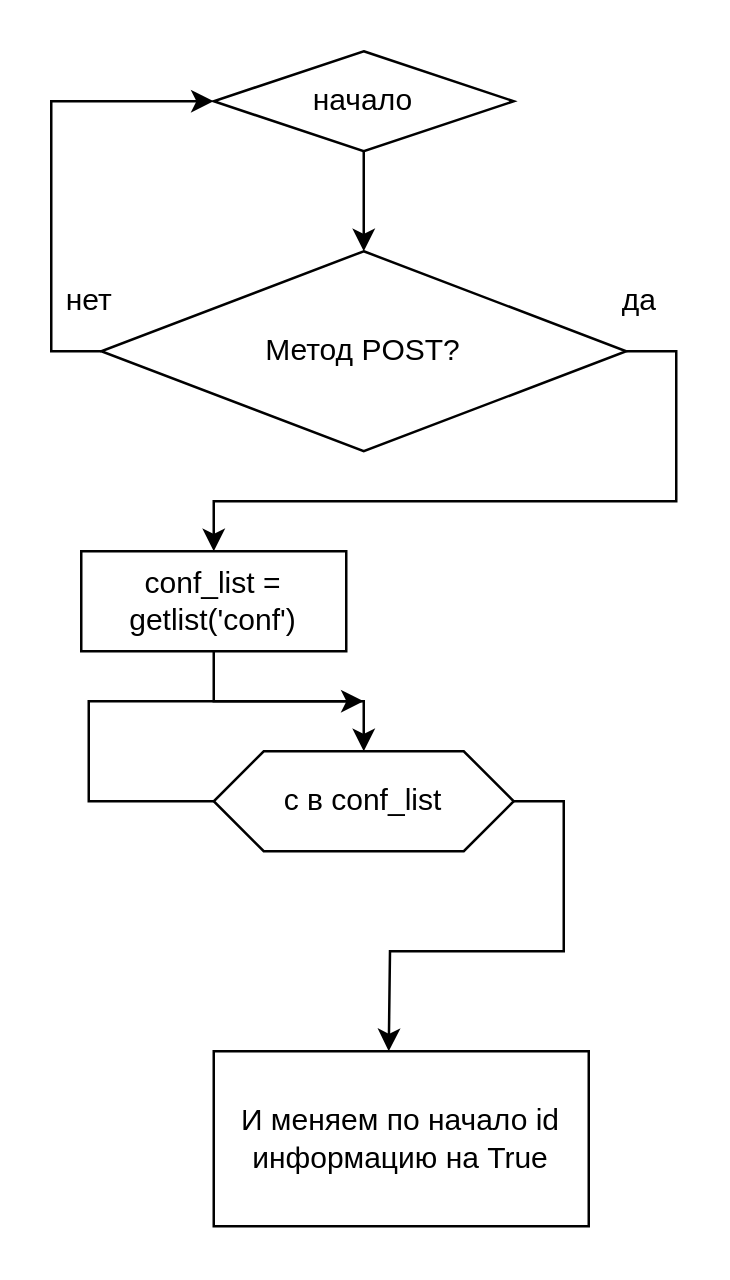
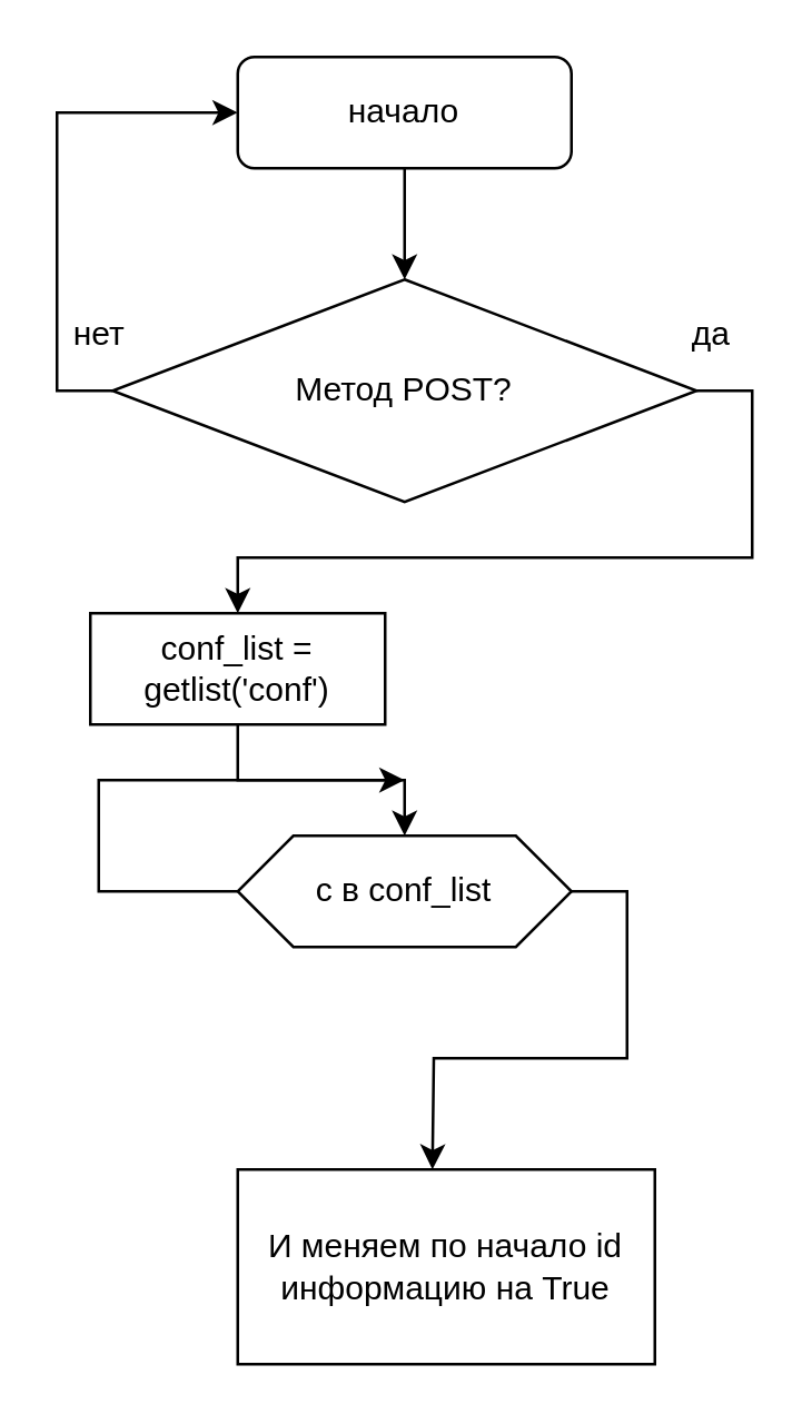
- <mxCell id="3" value="начало" style="rhombus;whiteSpace=wrap;html=1;fontSize=12;glass=0;strokeWidth=1;shadow=0;" parent="1" vertex="1"><mxGeometry x="85" y="20" width="120" height="40" as="geometry" /></mxCell>
+ <mxCell id="3" value="начало" style="rounded=1;whiteSpace=wrap;html=1;fontSize=12;glass=0;strokeWidth=1;shadow=0;" parent="1" vertex="1"><mxGeometry x="85" y="20" width="120" height="40" as="geometry" /></mxCell>
